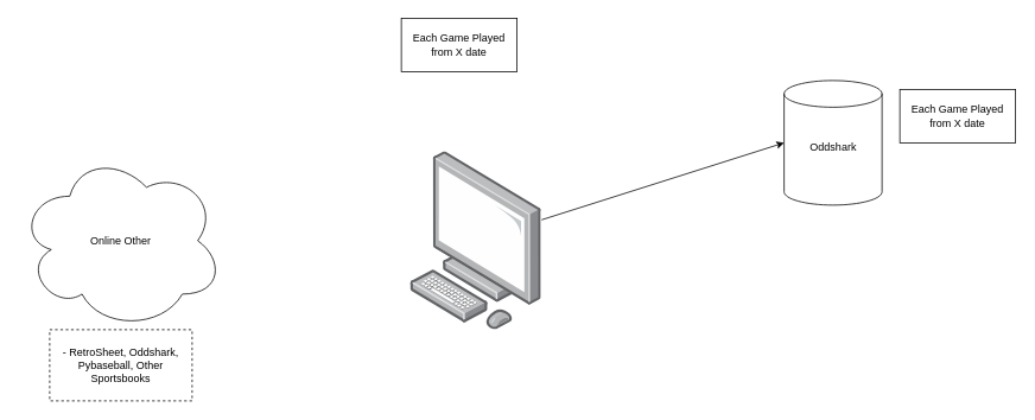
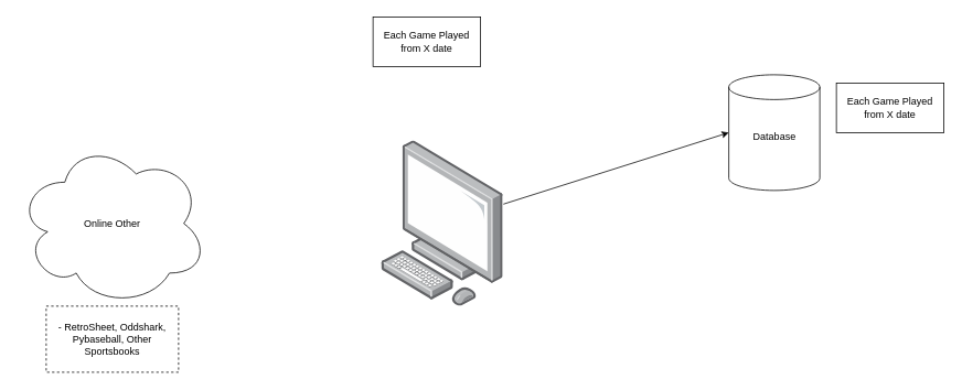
- <mxCell id="3" value="Oddshark" style="rounded=0;whiteSpace=wrap;html=1;strokeColor=none;" vertex="1" parent="1"><mxGeometry x="892.5" y="150" width="85" height="30" as="geometry" /></mxCell>
+ <mxCell id="3" value="Database" style="rounded=0;whiteSpace=wrap;html=1;strokeColor=none;" vertex="1" parent="1"><mxGeometry x="892.5" y="150" width="85" height="30" as="geometry" /></mxCell>
